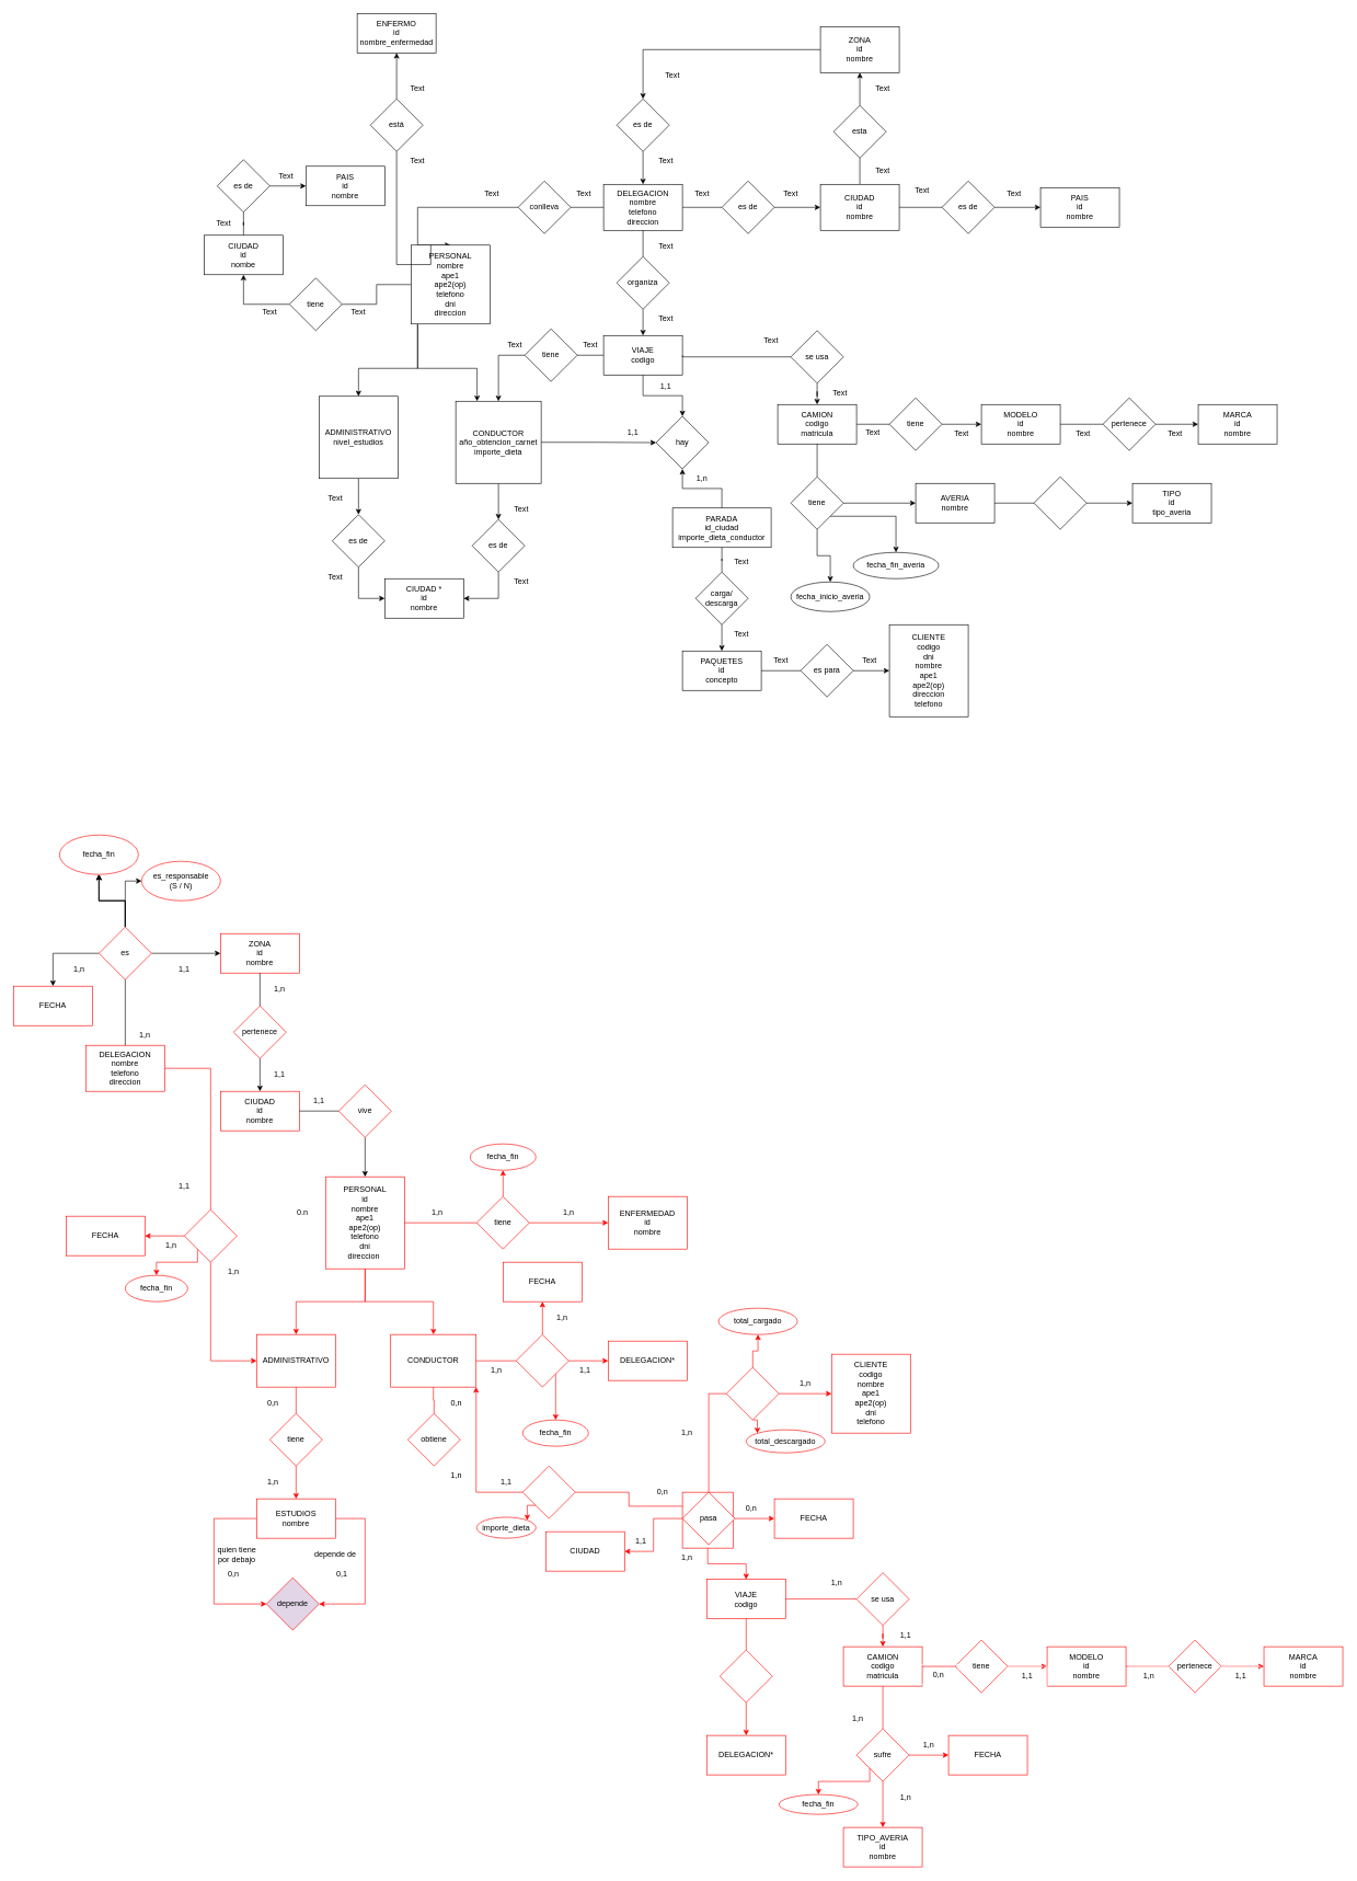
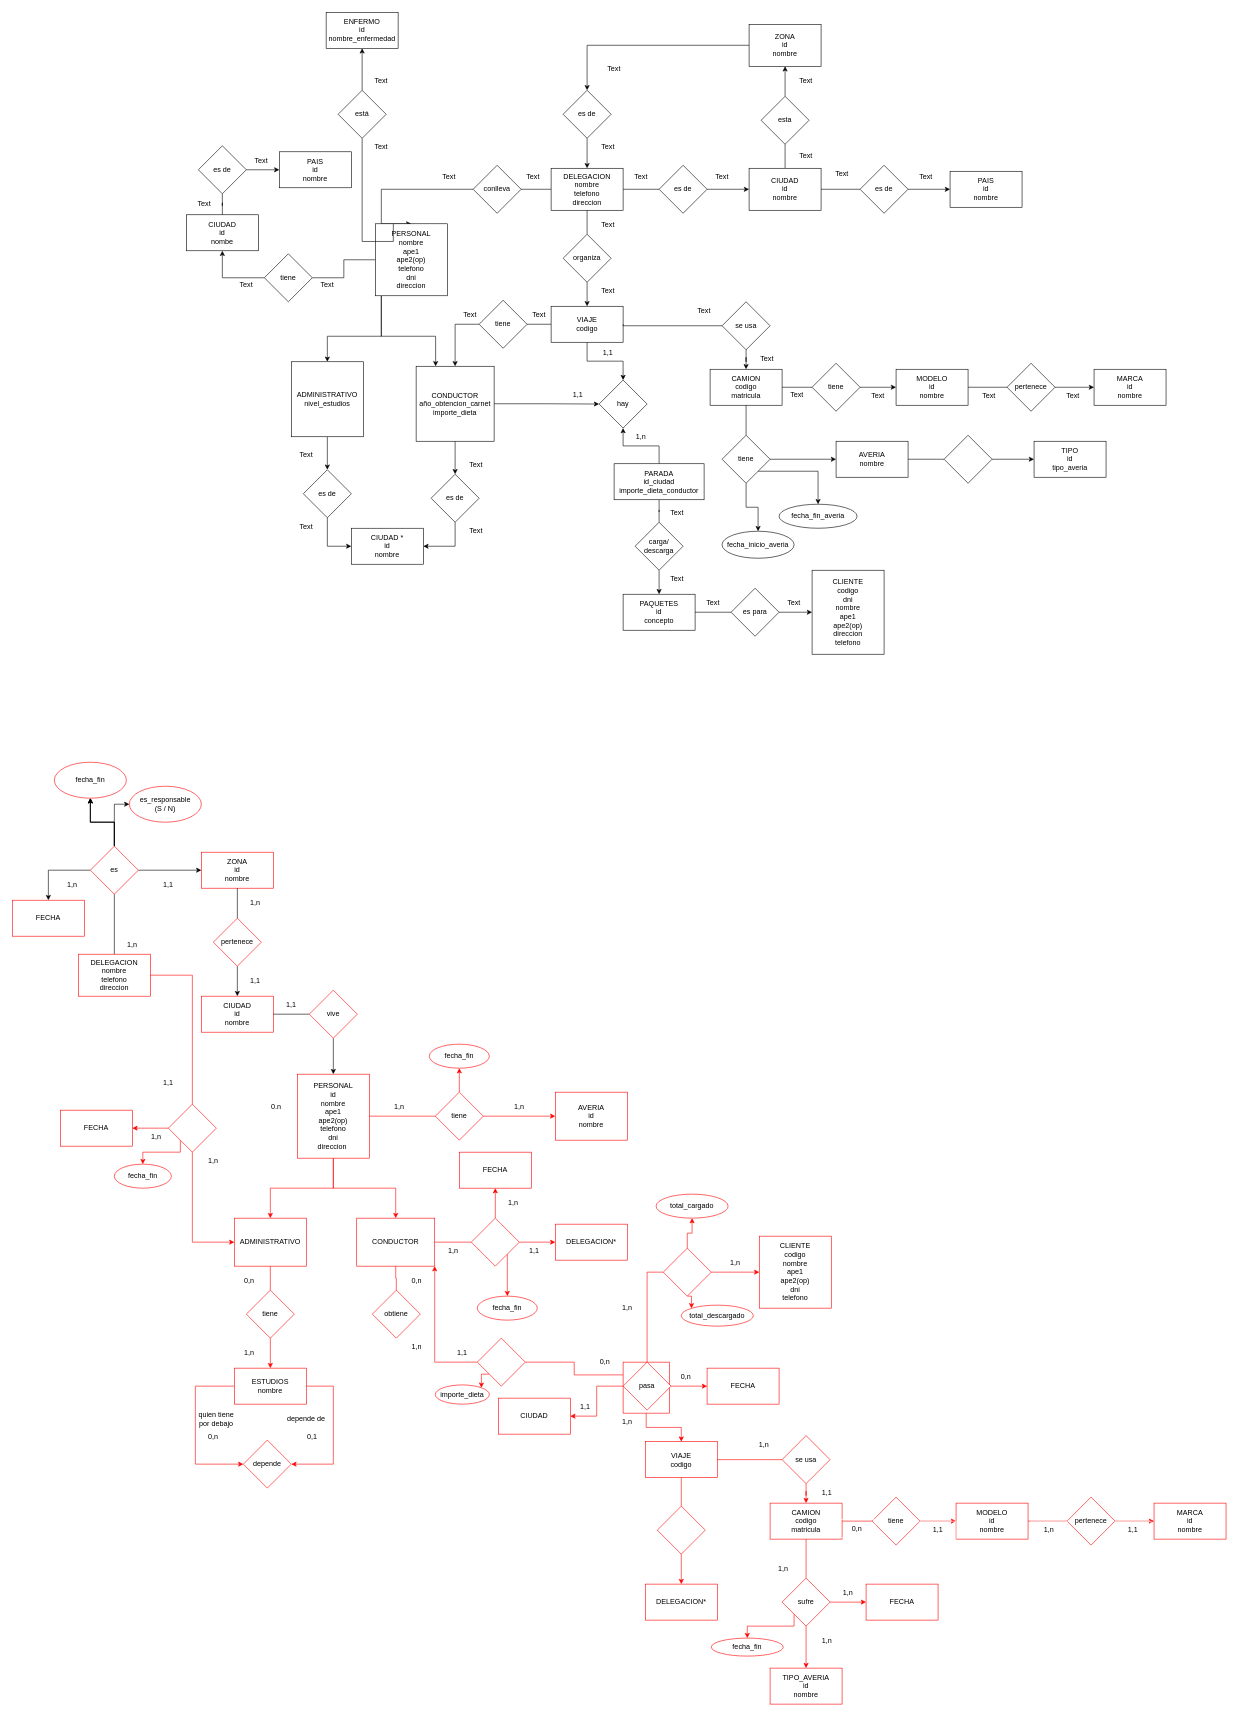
- <mxCell id="258" value="ENFERMEDAD&lt;br&gt;id&lt;br&gt;nombre" style="whiteSpace=wrap;html=1;strokeColor=#FF0000;rounded=0;" vertex="1" parent="1"><mxGeometry x="925" y="1820" width="120" height="80" as="geometry" /></mxCell>
+ <mxCell id="258" value="AVERIA&lt;br&gt;id&lt;br&gt;nombre" style="whiteSpace=wrap;html=1;strokeColor=#FF0000;rounded=0;" vertex="1" parent="1"><mxGeometry x="925" y="1820" width="120" height="80" as="geometry" /></mxCell>
- <mxCell id="176" value="depende" style="rhombus;whiteSpace=wrap;html=1;strokeColor=#FF0000;fillColor=#e1d5e7;" vertex="1" parent="1"><mxGeometry x="405" y="2400" width="80" height="80" as="geometry" /></mxCell>
+ <mxCell id="176" value="depende" style="rhombus;whiteSpace=wrap;html=1;strokeColor=#FF0000;" vertex="1" parent="1"><mxGeometry x="405" y="2400" width="80" height="80" as="geometry" /></mxCell>
